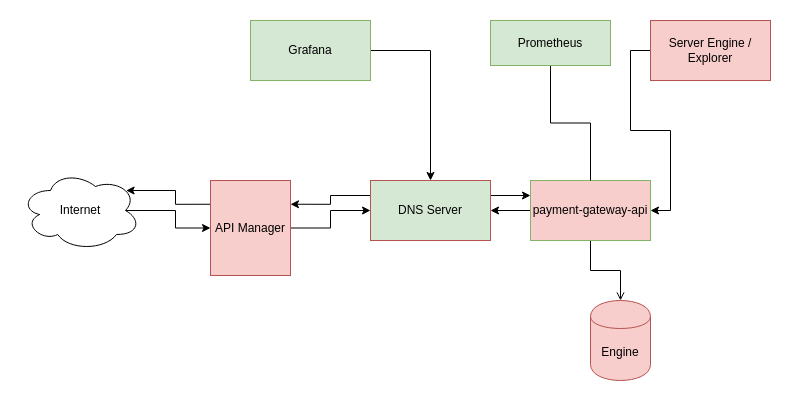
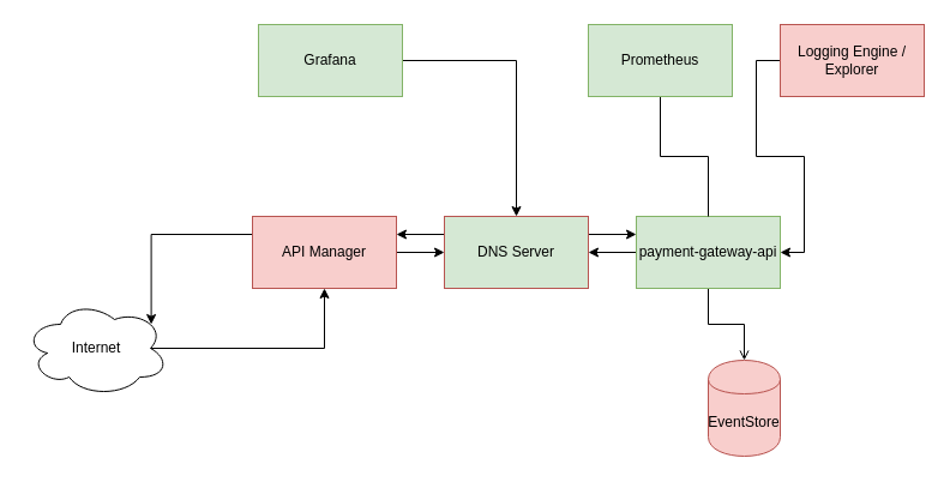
- <mxCell id="7" value="Prometheus" style="rounded=0;whiteSpace=wrap;html=1;fillColor=#d5e8d4;strokeColor=#82b366;" vertex="1" parent="1"><mxGeometry x="490" y="20" width="120" height="45" as="geometry" /></mxCell>
+ <mxCell id="7" value="Prometheus" style="rounded=0;whiteSpace=wrap;html=1;fillColor=#d5e8d4;strokeColor=#82b366;" vertex="1" parent="1"><mxGeometry x="490" y="20" width="120" height="60" as="geometry" /></mxCell>
- <mxCell id="9" value="Grafana" style="rounded=0;whiteSpace=wrap;html=1;fillColor=#d5e8d4;strokeColor=#82b366;" vertex="1" parent="1"><mxGeometry x="250" y="20" width="120" height="60" as="geometry" /></mxCell>
+ <mxCell id="9" value="Grafana" style="rounded=0;whiteSpace=wrap;html=1;fillColor=#d5e8d4;strokeColor=#82b366;" vertex="1" parent="1"><mxGeometry x="215" y="20" width="120" height="60" as="geometry" /></mxCell>
- <mxCell id="11" value="Server Engine / Explorer" style="rounded=0;whiteSpace=wrap;html=1;fillColor=#f8cecc;strokeColor=#b85450;" vertex="1" parent="1"><mxGeometry x="650" y="20" width="120" height="60" as="geometry" /></mxCell>
+ <mxCell id="11" value="Logging Engine / Explorer" style="rounded=0;whiteSpace=wrap;html=1;fillColor=#f8cecc;strokeColor=#b85450;" vertex="1" parent="1"><mxGeometry x="650" y="20" width="120" height="60" as="geometry" /></mxCell>
- <mxCell id="19" value="Internet" style="ellipse;shape=cloud;whiteSpace=wrap;html=1;" vertex="1" parent="1"><mxGeometry x="20" y="170" width="120" height="80" as="geometry" /></mxCell>
+ <mxCell id="19" value="Internet" style="ellipse;shape=cloud;whiteSpace=wrap;html=1;" vertex="1" parent="1"><mxGeometry x="20" y="250" width="120" height="80" as="geometry" /></mxCell>
- <mxCell id="4" value="payment-gateway-api" style="rounded=0;whiteSpace=wrap;html=1;fillColor=#f8cecc;strokeColor=#82b366;" vertex="1" parent="1"><mxGeometry x="530" y="180" width="120" height="60" as="geometry" /></mxCell>
+ <mxCell id="4" value="payment-gateway-api" style="rounded=0;whiteSpace=wrap;html=1;fillColor=#d5e8d4;strokeColor=#82b366;" vertex="1" parent="1"><mxGeometry x="530" y="180" width="120" height="60" as="geometry" /></mxCell>
- <mxCell id="17" value="API Manager" style="rounded=0;whiteSpace=wrap;html=1;fillColor=#f8cecc;strokeColor=#b85450;" vertex="1" parent="1"><mxGeometry x="210" y="180" width="80" height="95" as="geometry" /></mxCell>
+ <mxCell id="17" value="API Manager" style="rounded=0;whiteSpace=wrap;html=1;fillColor=#f8cecc;strokeColor=#b85450;" vertex="1" parent="1"><mxGeometry x="210" y="180" width="120" height="60" as="geometry" /></mxCell>
- <mxCell id="5" value="Engine" style="shape=cylinder;whiteSpace=wrap;html=1;boundedLbl=1;backgroundOutline=1;fillColor=#f8cecc;strokeColor=#b85450;" vertex="1" parent="1"><mxGeometry x="590" y="300" width="60" height="80" as="geometry" /></mxCell>
+ <mxCell id="5" value="EventStore" style="shape=cylinder;whiteSpace=wrap;html=1;boundedLbl=1;backgroundOutline=1;fillColor=#f8cecc;strokeColor=#b85450;" vertex="1" parent="1"><mxGeometry x="590" y="300" width="60" height="80" as="geometry" /></mxCell>
